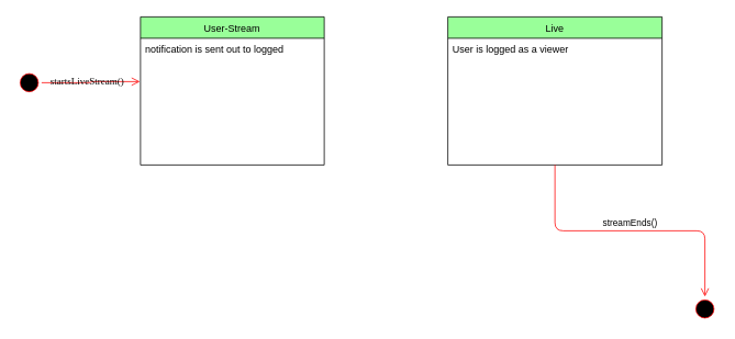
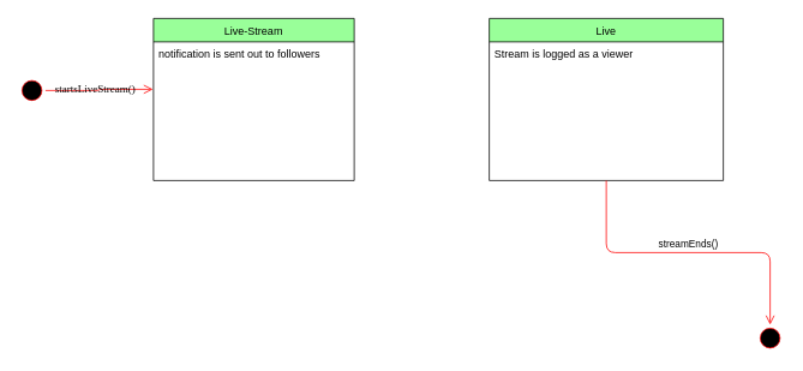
- <mxCell id="4" value="User-Stream" style="swimlane;fontStyle=0;childLayout=stackLayout;horizontal=1;startSize=26;fillColor=#99FF99;horizontalStack=0;resizeParent=1;resizeParentMax=0;resizeLast=0;collapsible=1;marginBottom=0;" parent="1" vertex="1"><mxGeometry x="170" y="20" width="223" height="180" as="geometry" /></mxCell>
+ <mxCell id="4" value="Live-Stream" style="swimlane;fontStyle=0;childLayout=stackLayout;horizontal=1;startSize=26;fillColor=#99FF99;horizontalStack=0;resizeParent=1;resizeParentMax=0;resizeLast=0;collapsible=1;marginBottom=0;" parent="1" vertex="1"><mxGeometry x="170" y="20" width="223" height="180" as="geometry" /></mxCell>
- <mxCell id="5" value="notification is sent out to logged" style="text;strokeColor=none;fillColor=none;align=left;verticalAlign=top;spacingLeft=4;spacingRight=4;overflow=hidden;rotatable=0;points=[[0,0.5],[1,0.5]];portConstraint=eastwest;" parent="4" vertex="1"><mxGeometry y="26" width="223" height="154" as="geometry" /></mxCell>
+ <mxCell id="5" value="notification is sent out to followers" style="text;strokeColor=none;fillColor=none;align=left;verticalAlign=top;spacingLeft=4;spacingRight=4;overflow=hidden;rotatable=0;points=[[0,0.5],[1,0.5]];portConstraint=eastwest;" parent="4" vertex="1"><mxGeometry y="26" width="223" height="154" as="geometry" /></mxCell>
- <mxCell id="7" value="User is logged as a viewer" style="text;strokeColor=none;fillColor=none;align=left;verticalAlign=top;spacingLeft=4;spacingRight=4;overflow=hidden;rotatable=0;points=[[0,0.5],[1,0.5]];portConstraint=eastwest;" parent="6" vertex="1"><mxGeometry y="26" width="260" height="154" as="geometry" /></mxCell>
+ <mxCell id="7" value="Stream is logged as a viewer" style="text;strokeColor=none;fillColor=none;align=left;verticalAlign=top;spacingLeft=4;spacingRight=4;overflow=hidden;rotatable=0;points=[[0,0.5],[1,0.5]];portConstraint=eastwest;" parent="6" vertex="1"><mxGeometry y="26" width="260" height="154" as="geometry" /></mxCell>
